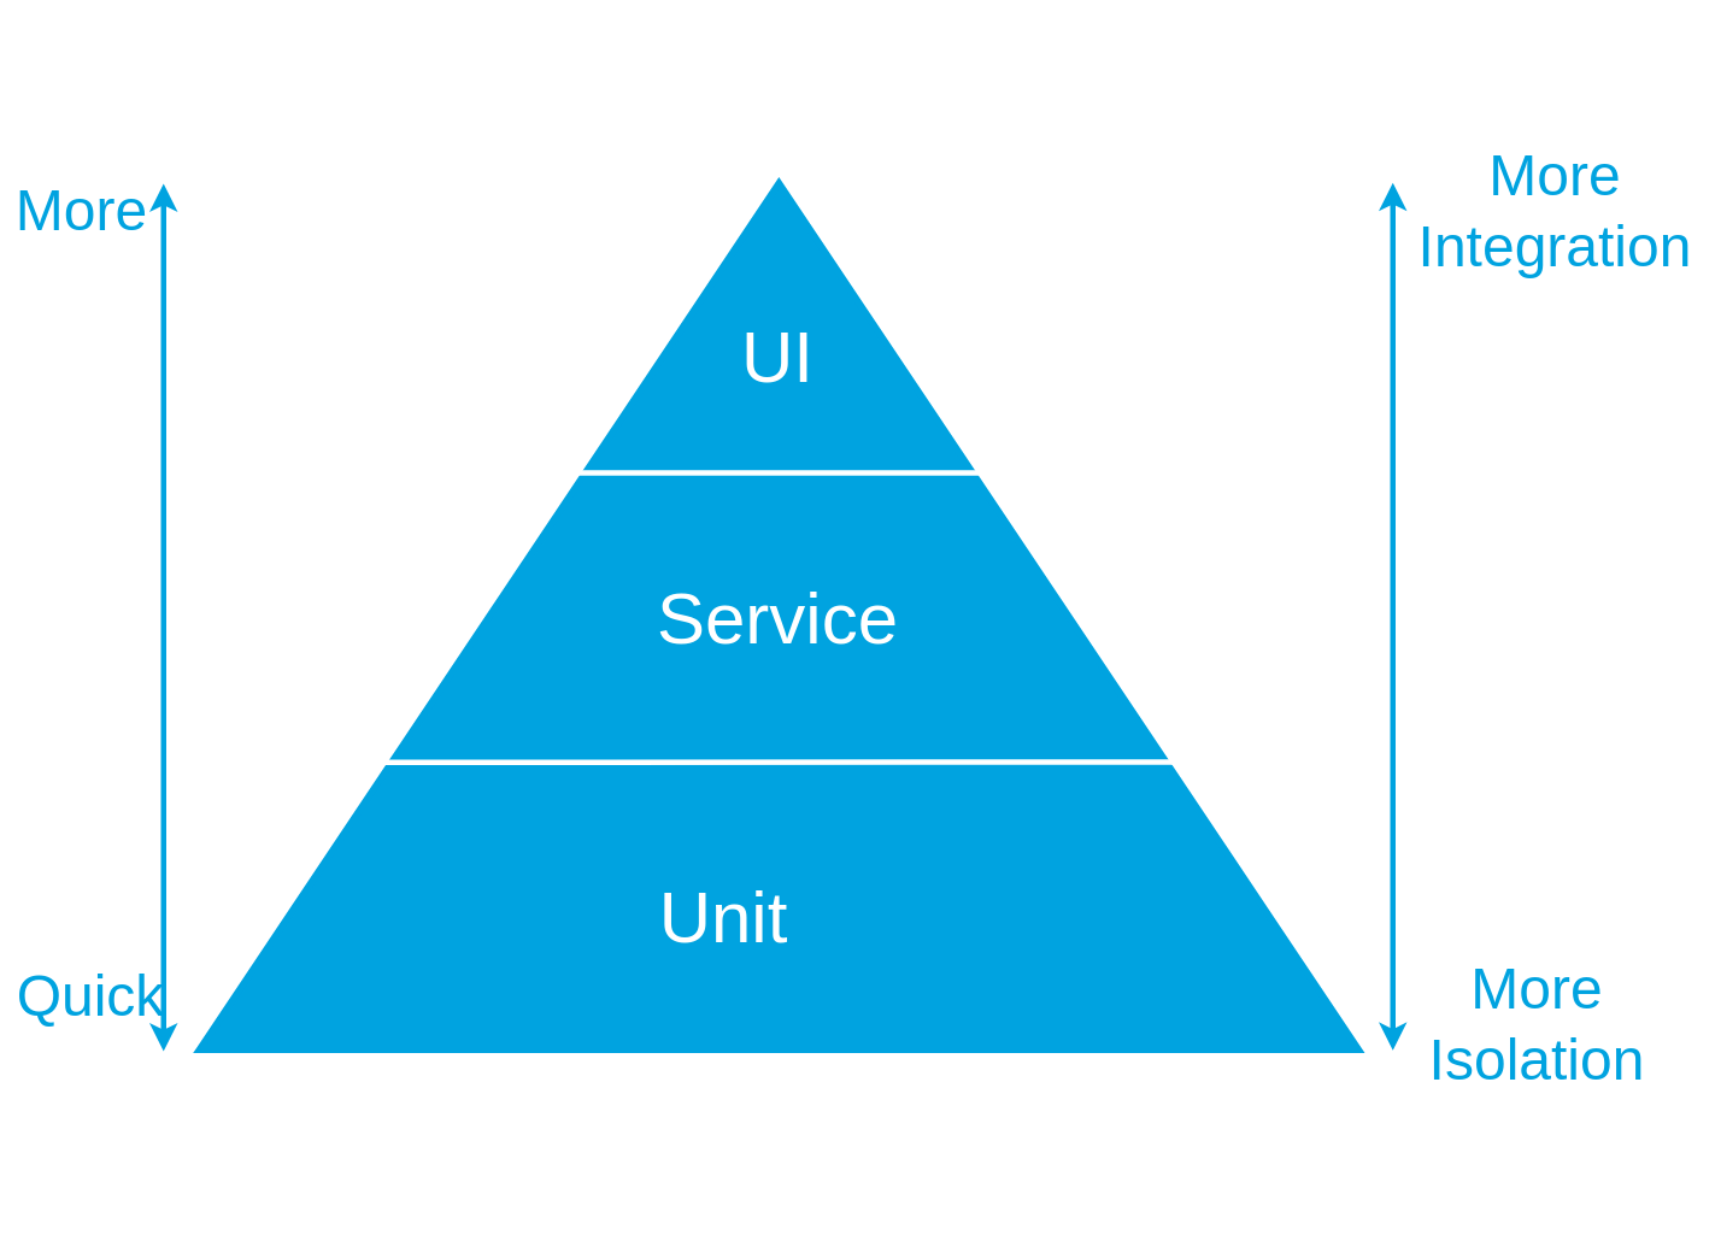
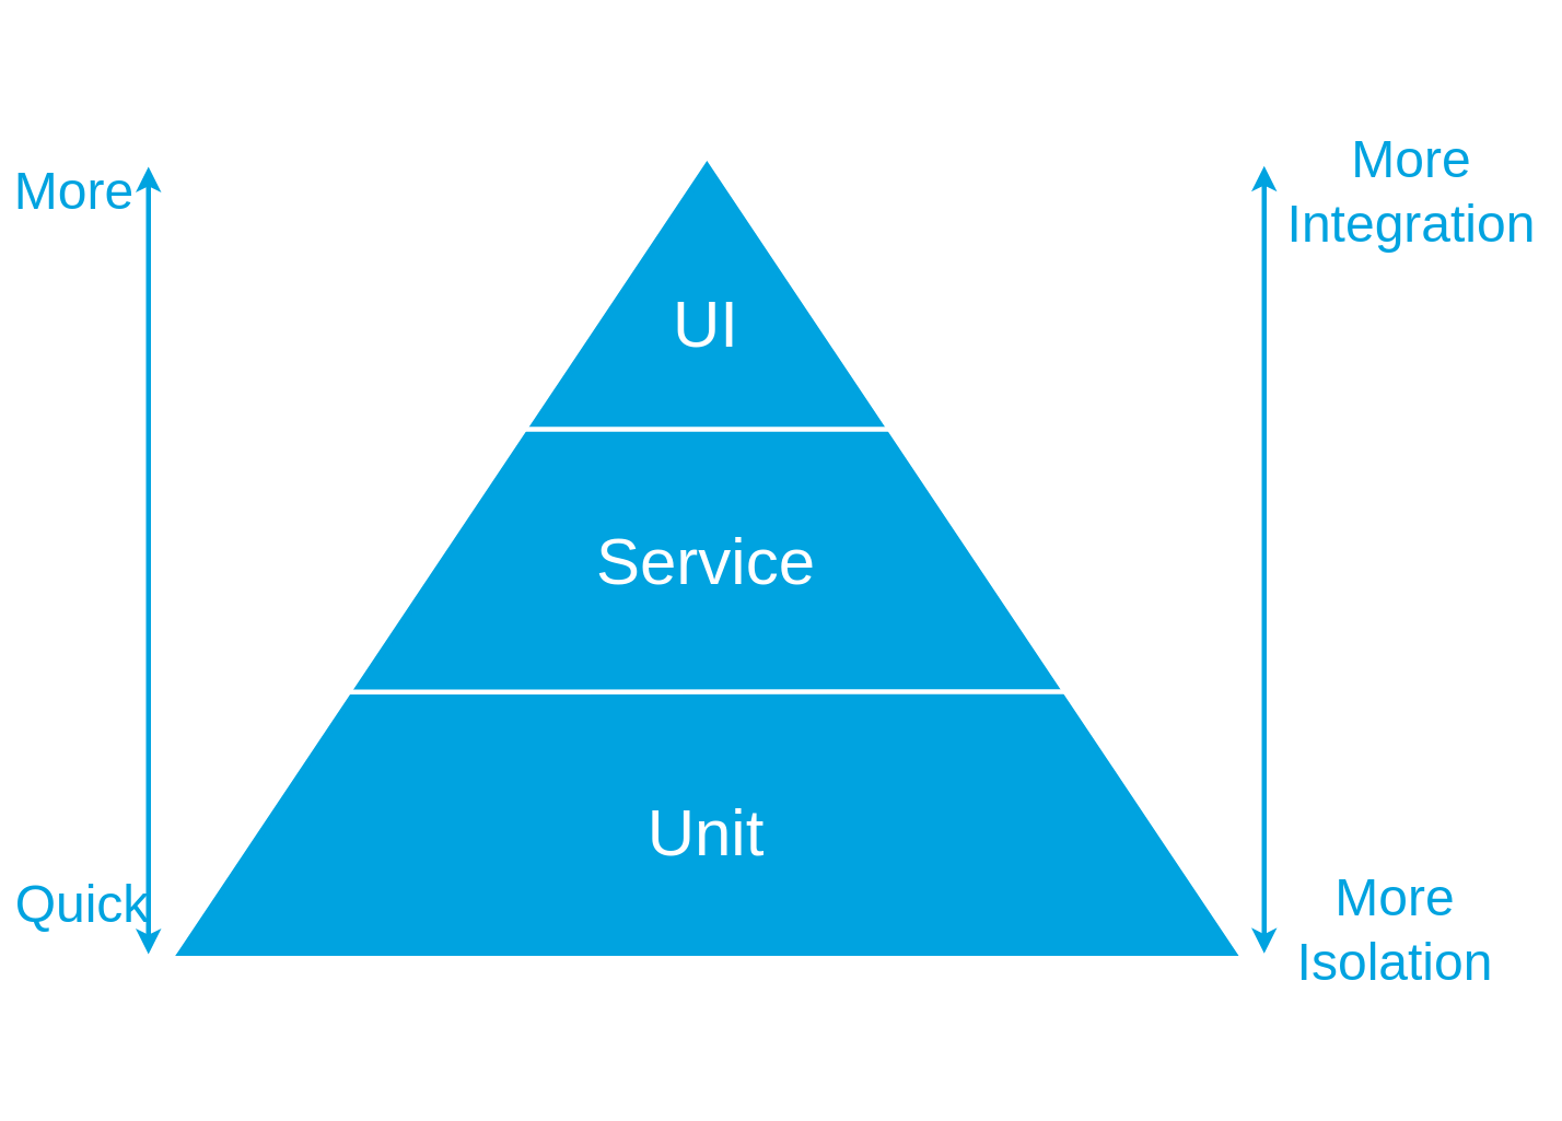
- <mxCell id="7" value="Unit" style="text;html=1;strokeColor=none;fillColor=none;align=center;verticalAlign=middle;whiteSpace=wrap;rounded=0;strokeWidth=4;fontSize=40;fontColor=#FFFFFF;" parent="1" vertex="1"><mxGeometry x="370.39" y="491" width="60" height="30" as="geometry" /></mxCell>
+ <mxCell id="7" value="Unit" style="text;html=1;strokeColor=none;fillColor=none;align=center;verticalAlign=middle;whiteSpace=wrap;rounded=0;strokeWidth=4;fontSize=40;fontColor=#FFFFFF;" parent="1" vertex="1"><mxGeometry x="400.39" y="491" width="60" height="30" as="geometry" /></mxCell>
